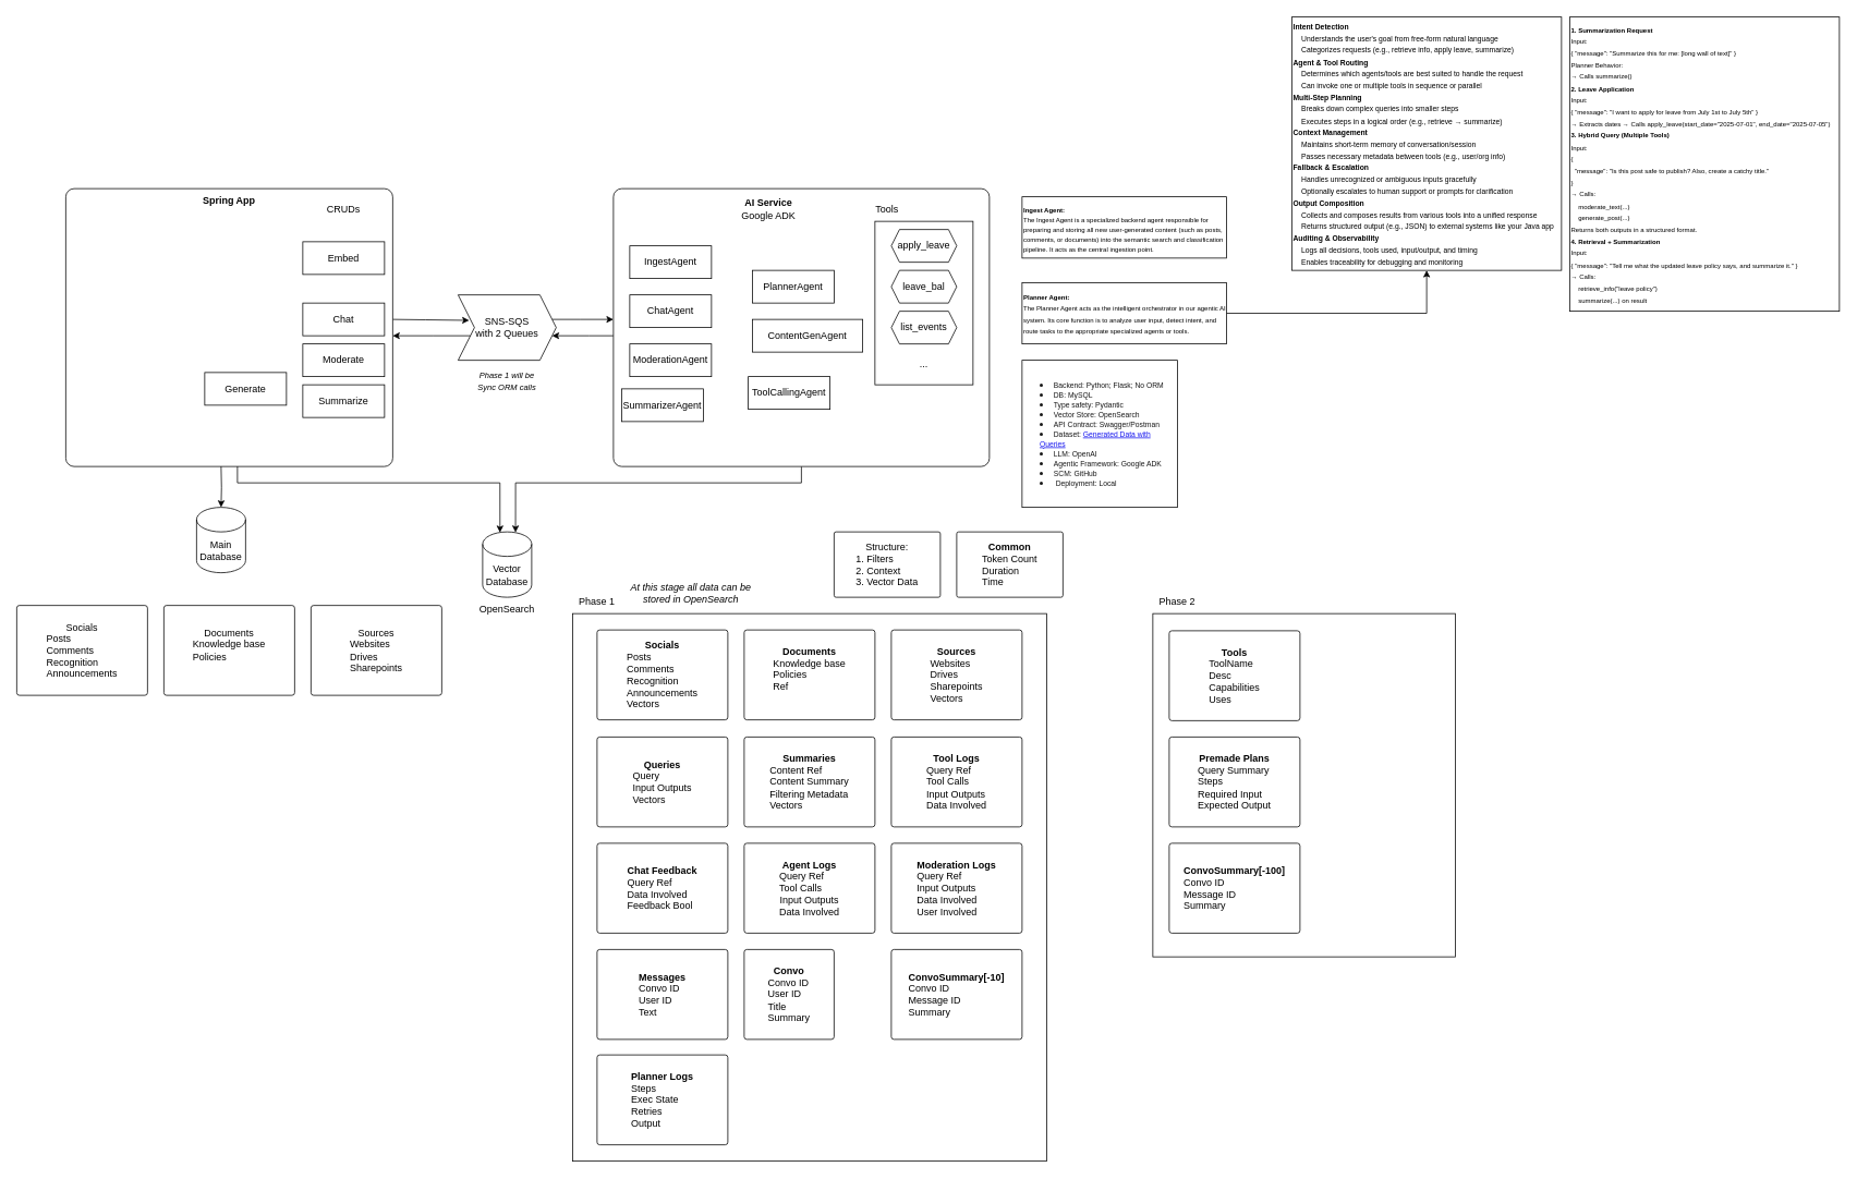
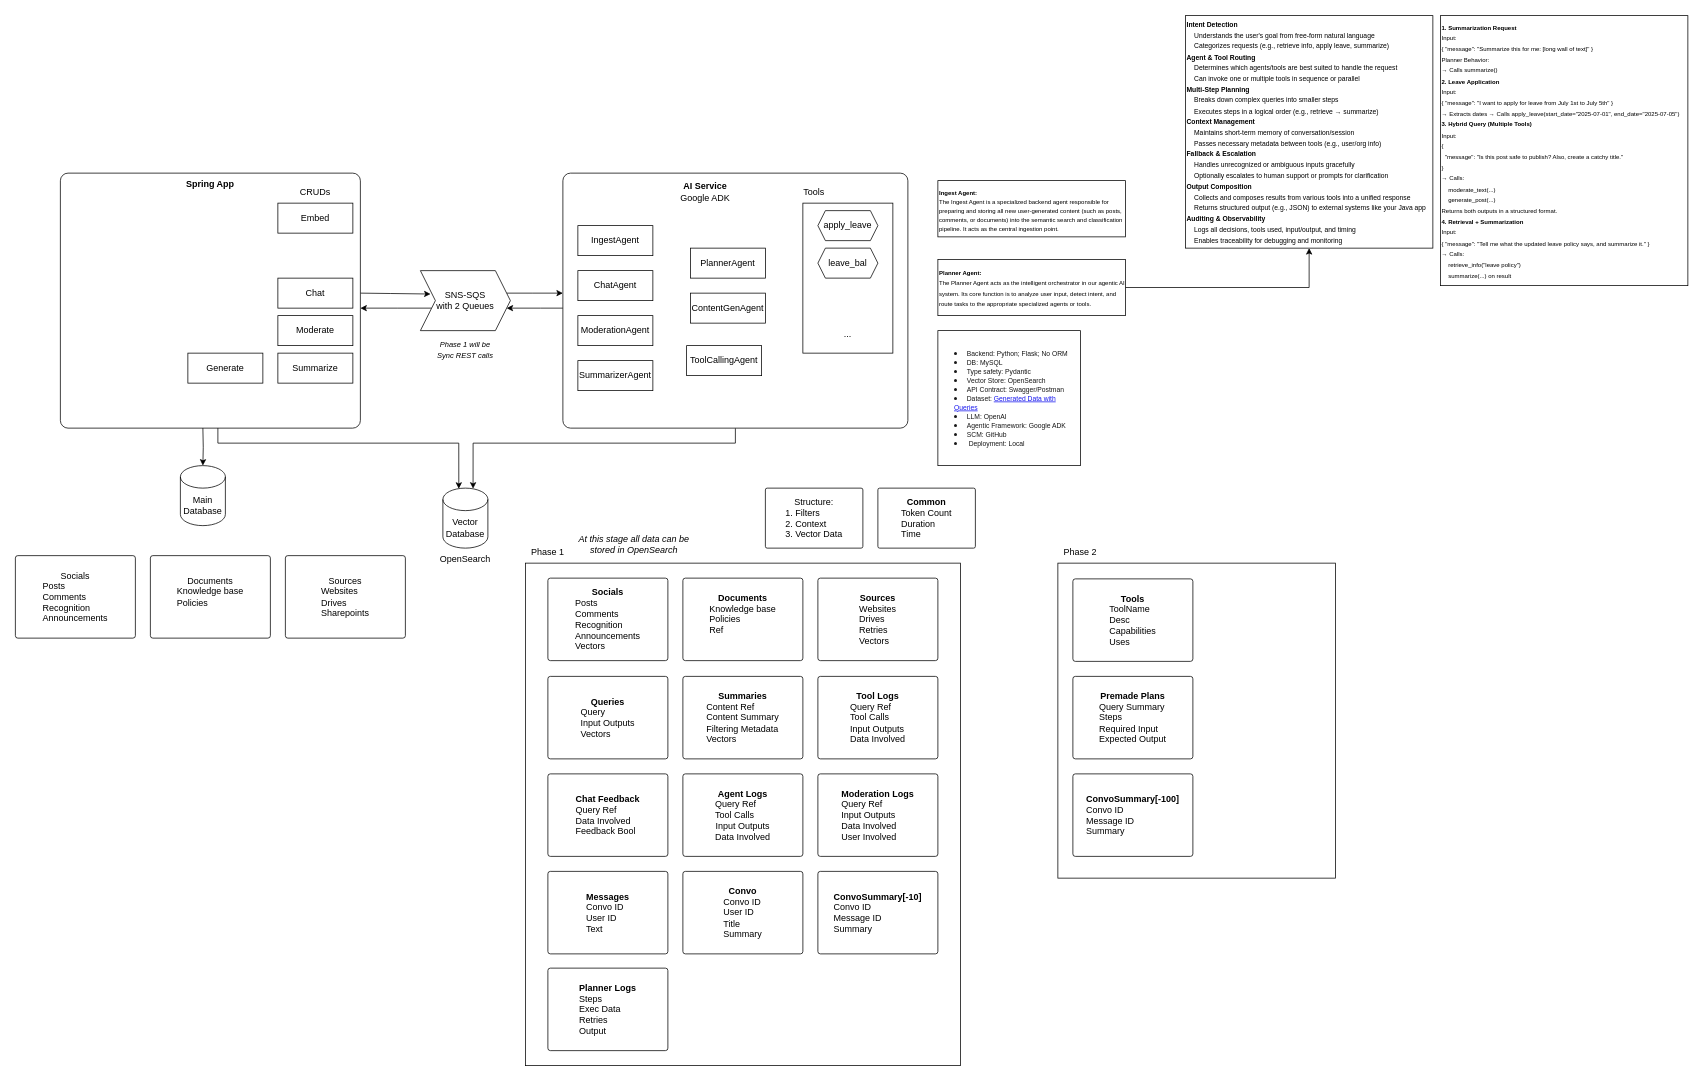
- <mxCell id="55" value="Embed" style="rounded=0;whiteSpace=wrap;html=1;" parent="1" vertex="1"><mxGeometry x="370" y="295" width="100" height="40" as="geometry" /></mxCell>
+ <mxCell id="55" value="Embed" style="rounded=0;whiteSpace=wrap;html=1;" parent="1" vertex="1"><mxGeometry x="370" y="270" width="100" height="40" as="geometry" /></mxCell>
- <mxCell id="38" value="list_events" style="shape=hexagon;perimeter=hexagonPerimeter2;whiteSpace=wrap;html=1;fixedSize=1;size=10;" parent="1" vertex="1"><mxGeometry x="1090" y="380" width="80" height="40" as="geometry" /></mxCell>
- <mxCell id="33" value="ContentGenAgent" style="rounded=0;whiteSpace=wrap;html=1;" parent="1" vertex="1"><mxGeometry x="920" y="390" width="135" height="40" as="geometry" /></mxCell>
+ <mxCell id="33" value="ContentGenAgent" style="rounded=0;whiteSpace=wrap;html=1;" parent="1" vertex="1"><mxGeometry x="920" y="390" width="100" height="40" as="geometry" /></mxCell>
- <mxCell id="67" value="&lt;font style=&quot;font-size: 10px;&quot;&gt;&lt;i&gt;Phase 1 will be Sync ORM calls&lt;/i&gt;&lt;/font&gt;" style="text;html=1;align=center;verticalAlign=middle;whiteSpace=wrap;rounded=0;" vertex="1" parent="1"><mxGeometry x="580" y="450" width="80" height="30" as="geometry" /></mxCell>
+ <mxCell id="67" value="&lt;font style=&quot;font-size: 10px;&quot;&gt;&lt;i&gt;Phase 1 will be Sync REST calls&lt;/i&gt;&lt;/font&gt;" style="text;html=1;align=center;verticalAlign=middle;whiteSpace=wrap;rounded=0;" vertex="1" parent="1"><mxGeometry x="580" y="450" width="80" height="30" as="geometry" /></mxCell>
- <mxCell id="59" value="Generate" style="rounded=0;whiteSpace=wrap;html=1;" parent="1" vertex="1"><mxGeometry x="250" y="455" width="100" height="40" as="geometry" /></mxCell>
+ <mxCell id="59" value="Generate" style="rounded=0;whiteSpace=wrap;html=1;" parent="1" vertex="1"><mxGeometry x="250" y="470" width="100" height="40" as="geometry" /></mxCell>
- <mxCell id="30" value="SummarizerAgent" style="rounded=0;whiteSpace=wrap;html=1;" parent="1" vertex="1"><mxGeometry x="760" y="475" width="100" height="40" as="geometry" /></mxCell>
+ <mxCell id="30" value="SummarizerAgent" style="rounded=0;whiteSpace=wrap;html=1;" parent="1" vertex="1"><mxGeometry x="770" y="480" width="100" height="40" as="geometry" /></mxCell>
- <mxCell id="13" value="&lt;div&gt;&lt;b&gt;Sources&lt;/b&gt;&lt;/div&gt;&lt;div align=&quot;left&quot;&gt;Websites&lt;/div&gt;&lt;div align=&quot;left&quot;&gt;Drives&lt;/div&gt;&lt;div align=&quot;left&quot;&gt;Sharepoints&lt;/div&gt;&lt;div align=&quot;left&quot;&gt;Vectors&lt;/div&gt;" style="rounded=1;whiteSpace=wrap;html=1;arcSize=3;" parent="1" vertex="1"><mxGeometry x="1090" y="770" width="160" height="110" as="geometry" /></mxCell>
+ <mxCell id="13" value="&lt;div&gt;&lt;b&gt;Sources&lt;/b&gt;&lt;/div&gt;&lt;div align=&quot;left&quot;&gt;Websites&lt;/div&gt;&lt;div align=&quot;left&quot;&gt;Drives&lt;/div&gt;&lt;div align=&quot;left&quot;&gt;Retries&lt;/div&gt;&lt;div align=&quot;left&quot;&gt;Vectors&lt;/div&gt;" style="rounded=1;whiteSpace=wrap;html=1;arcSize=3;" parent="1" vertex="1"><mxGeometry x="1090" y="770" width="160" height="110" as="geometry" /></mxCell>
- <mxCell id="51" value="&lt;div align=&quot;center&quot;&gt;&lt;b&gt;Convo&lt;/b&gt;&lt;/div&gt;&lt;div align=&quot;left&quot;&gt;Convo ID&lt;/div&gt;&lt;div align=&quot;left&quot;&gt;User ID&lt;/div&gt;&lt;div align=&quot;left&quot;&gt;Title&lt;/div&gt;&lt;div align=&quot;left&quot;&gt;Summary&lt;/div&gt;" style="rounded=1;whiteSpace=wrap;html=1;arcSize=3;align=center;" parent="1" vertex="1"><mxGeometry x="910" y="1161" width="110" height="110" as="geometry" /></mxCell>
+ <mxCell id="51" value="&lt;div align=&quot;center&quot;&gt;&lt;b&gt;Convo&lt;/b&gt;&lt;/div&gt;&lt;div align=&quot;left&quot;&gt;Convo ID&lt;/div&gt;&lt;div align=&quot;left&quot;&gt;User ID&lt;/div&gt;&lt;div align=&quot;left&quot;&gt;Title&lt;/div&gt;&lt;div align=&quot;left&quot;&gt;Summary&lt;/div&gt;" style="rounded=1;whiteSpace=wrap;html=1;arcSize=3;align=center;" parent="1" vertex="1"><mxGeometry x="910" y="1161" width="160" height="110" as="geometry" /></mxCell>
- <mxCell id="48" value="&lt;div&gt;&lt;b&gt;Planner Logs&lt;/b&gt;&lt;/div&gt;&lt;div align=&quot;left&quot;&gt;Steps&lt;/div&gt;&lt;div align=&quot;left&quot;&gt;Exec State&lt;/div&gt;&lt;div align=&quot;left&quot;&gt;Retries&lt;/div&gt;&lt;div align=&quot;left&quot;&gt;Output&lt;/div&gt;" style="rounded=1;whiteSpace=wrap;html=1;arcSize=3;" parent="1" vertex="1"><mxGeometry x="730" y="1290" width="160" height="110" as="geometry" /></mxCell>
+ <mxCell id="48" value="&lt;div&gt;&lt;b&gt;Planner Logs&lt;/b&gt;&lt;/div&gt;&lt;div align=&quot;left&quot;&gt;Steps&lt;/div&gt;&lt;div align=&quot;left&quot;&gt;Exec Data&lt;/div&gt;&lt;div align=&quot;left&quot;&gt;Retries&lt;/div&gt;&lt;div align=&quot;left&quot;&gt;Output&lt;/div&gt;" style="rounded=1;whiteSpace=wrap;html=1;arcSize=3;" parent="1" vertex="1"><mxGeometry x="730" y="1290" width="160" height="110" as="geometry" /></mxCell>
